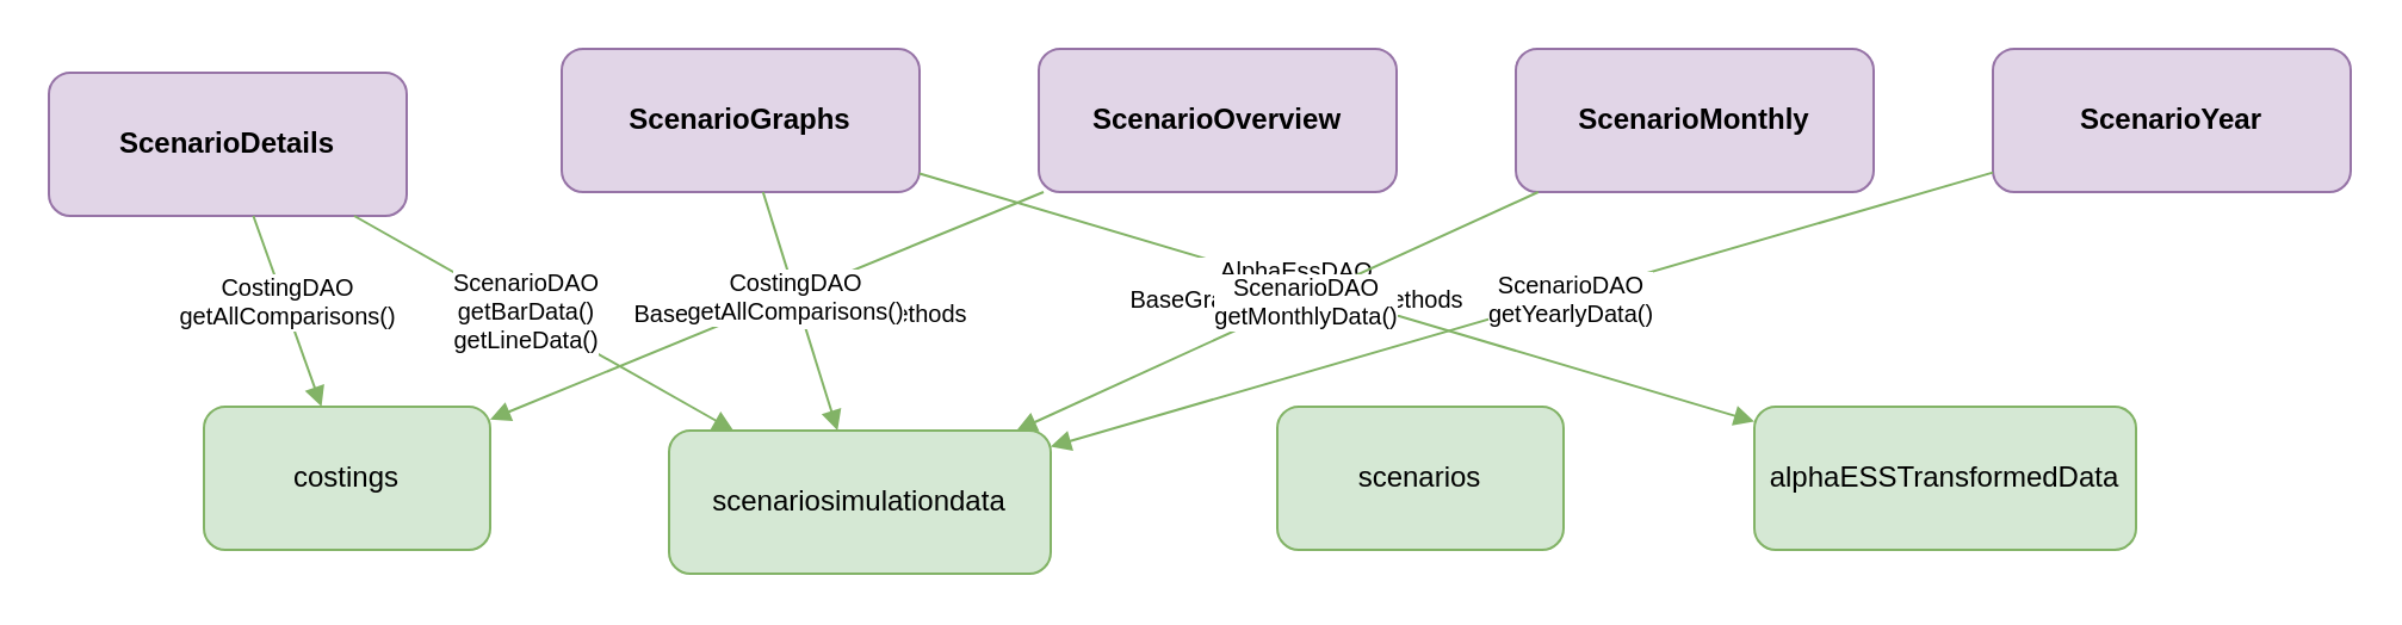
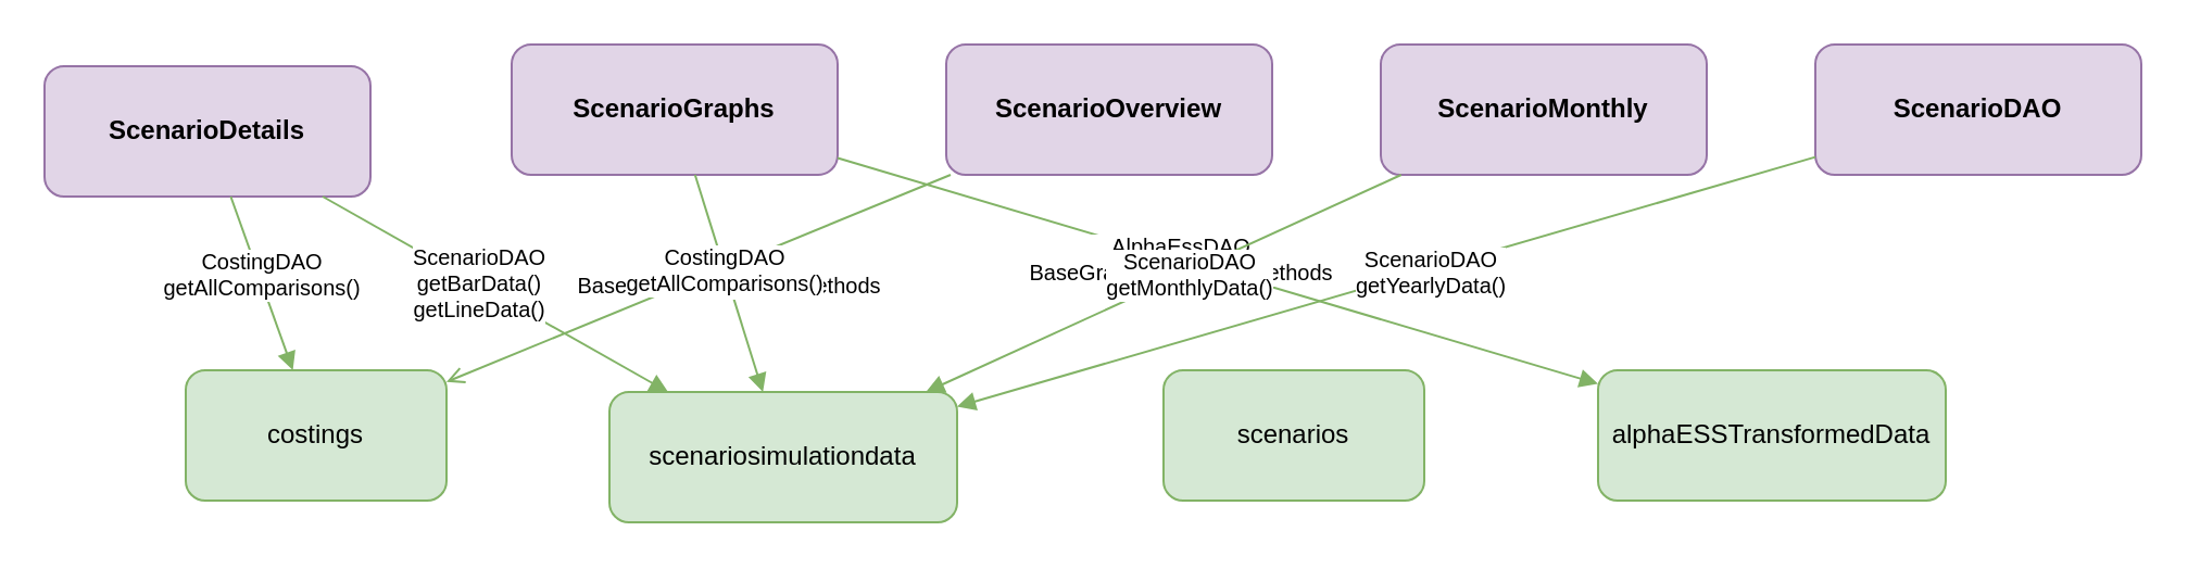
- <mxCell id="6" value="ScenarioYear" style="rounded=1;whiteSpace=wrap;html=1;fillColor=#E1D5E7;strokeColor=#9673A6;fontColor=#000000;fontStyle=1;" vertex="1" parent="1"><mxGeometry x="835" y="20" width="150" height="60" as="geometry" /></mxCell>
+ <mxCell id="6" value="ScenarioDAO" style="rounded=1;whiteSpace=wrap;html=1;fillColor=#E1D5E7;strokeColor=#9673A6;fontColor=#000000;fontStyle=1;" vertex="1" parent="1"><mxGeometry x="835" y="20" width="150" height="60" as="geometry" /></mxCell>
- <mxCell id="19" edge="1" parent="1" source="4" target="7" style="rounded=1;orthogonalLoop=1;jettySize=auto;html=1;startArrow=none;startFill=0;endArrow=block;endFill=1;strokeColor=#82B366;"><mxGeometry relative="1" as="geometry" /></mxCell>
+ <mxCell id="19" edge="1" parent="1" source="4" target="7" style="rounded=1;orthogonalLoop=1;jettySize=auto;html=1;startArrow=none;startFill=0;endArrow=open;endFill=1;strokeColor=#82B366;"><mxGeometry relative="1" as="geometry" /></mxCell>
